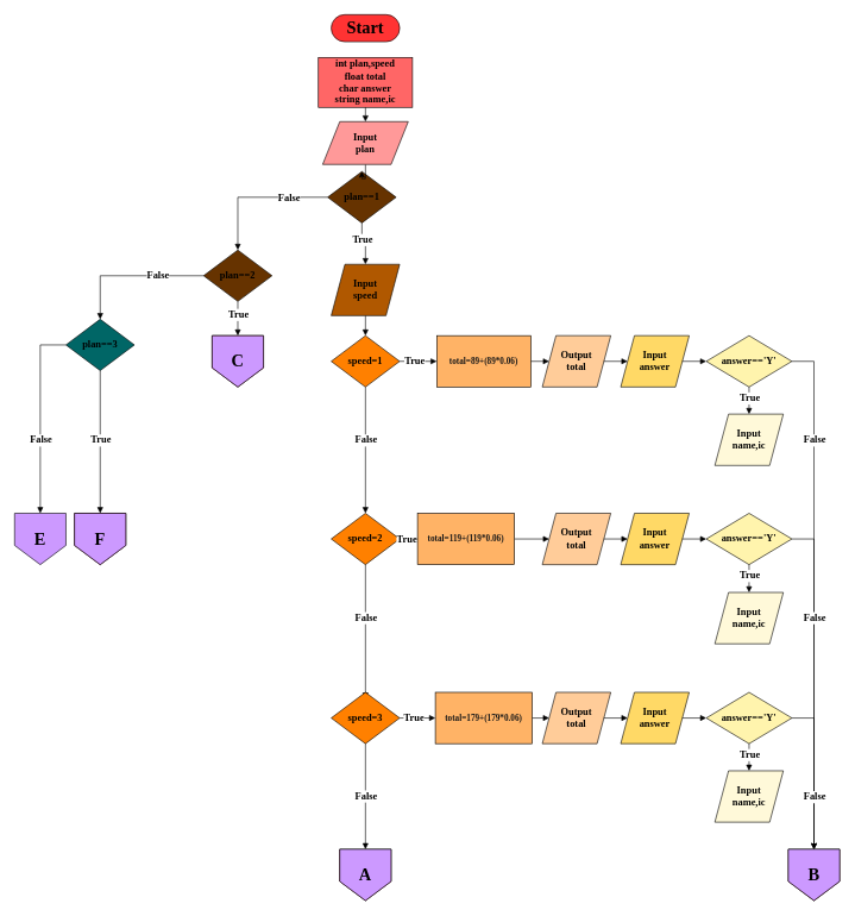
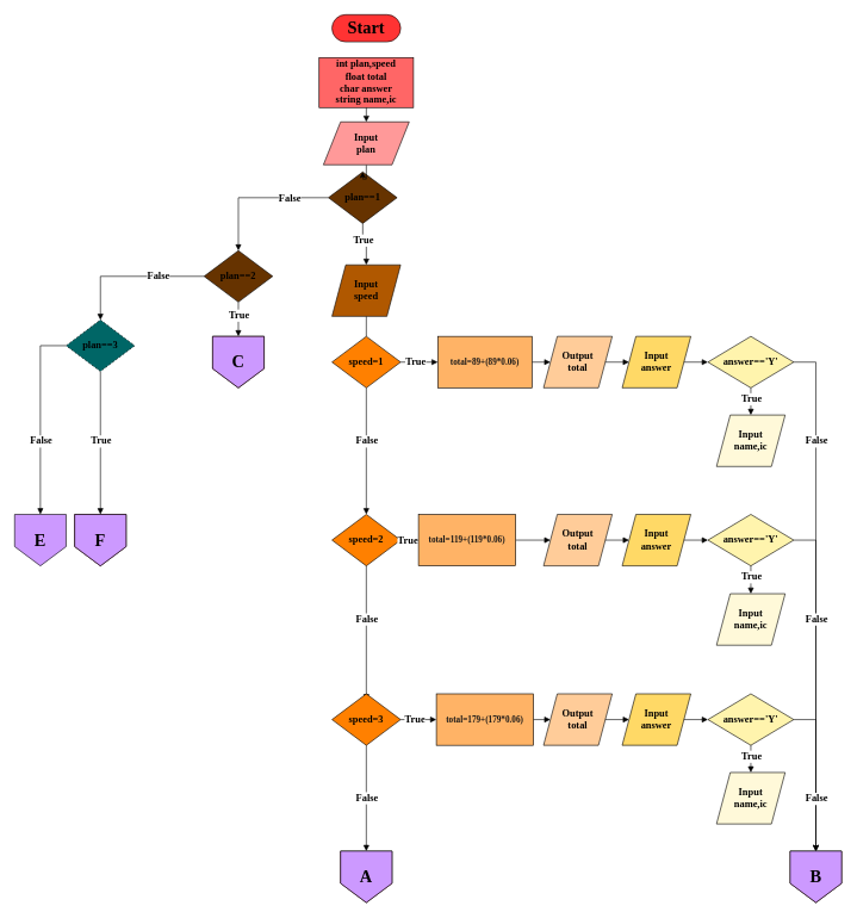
- <mxCell id="17" value="" style="html=1;jettySize=18;fontSize=14;strokeOpacity=100;rounded=1;arcSize=0;edgeStyle=orthogonalEdgeStyle;startArrow=none;;endArrow=block;endFill=1;;exitX=0.5;exitY=1.008;exitPerimeter=1;entryX=0.5;entryY=-0.01;entryPerimeter=1;fontFamily=Comic Sans MS;" edge="1" parent="1" source="5" target="8"><mxGeometry width="100" height="100" relative="1" as="geometry"><Array as="points" /></mxGeometry></mxCell>
+ <mxCell id="17" value="" style="html=1;jettySize=18;fontSize=14;strokeOpacity=100;rounded=1;arcSize=0;edgeStyle=orthogonalEdgeStyle;startArrow=none;endArrow=none;endFill=1;exitX=0.5;exitY=1.008;exitPerimeter=1;entryX=0.5;entryY=-0.01;entryPerimeter=1;fontFamily=Comic Sans MS;" edge="1" parent="1" source="5" target="8"><mxGeometry width="100" height="100" relative="1" as="geometry"><Array as="points" /></mxGeometry></mxCell>
- <mxCell id="26" value="plan==3" style="html=1;whiteSpace=wrap;rhombus;fontSize=14;fontColor=#000000;fontStyle=1;spacing=3;strokeOpacity=100;fontFamily=Comic Sans MS;fillColor=#006666;" vertex="1" parent="1"><mxGeometry x="92" y="447" width="96" height="72" as="geometry" /></mxCell>
+ <mxCell id="26" value="plan==3" style="html=1;whiteSpace=wrap;rhombus;fontSize=14;fontColor=#000000;fontStyle=1;spacing=3;strokeOpacity=100;fontFamily=Comic Sans MS;fillColor=#006666;dashed=1;" vertex="1" parent="1"><mxGeometry x="92" y="447" width="96" height="72" as="geometry" /></mxCell>
